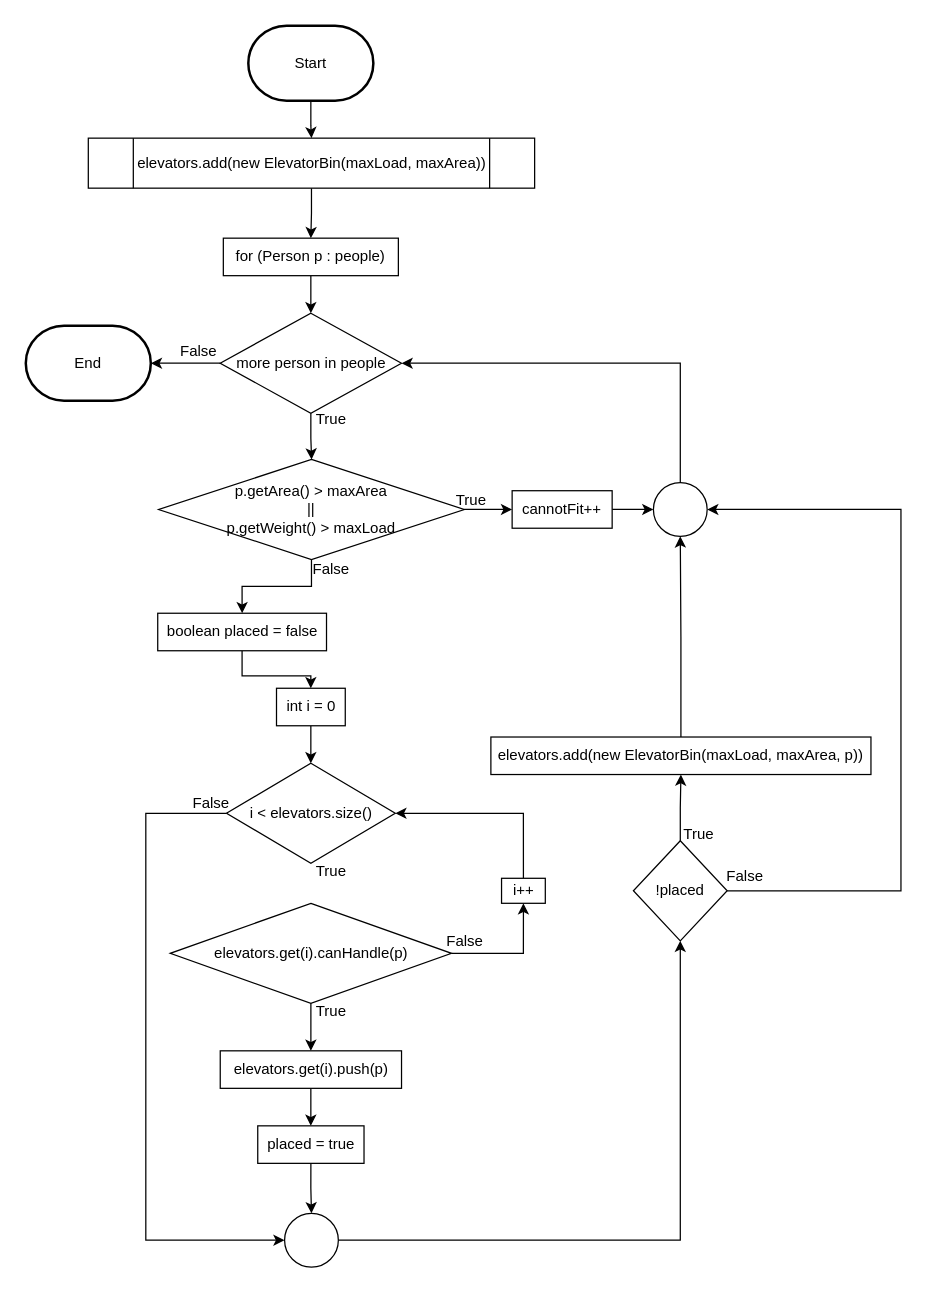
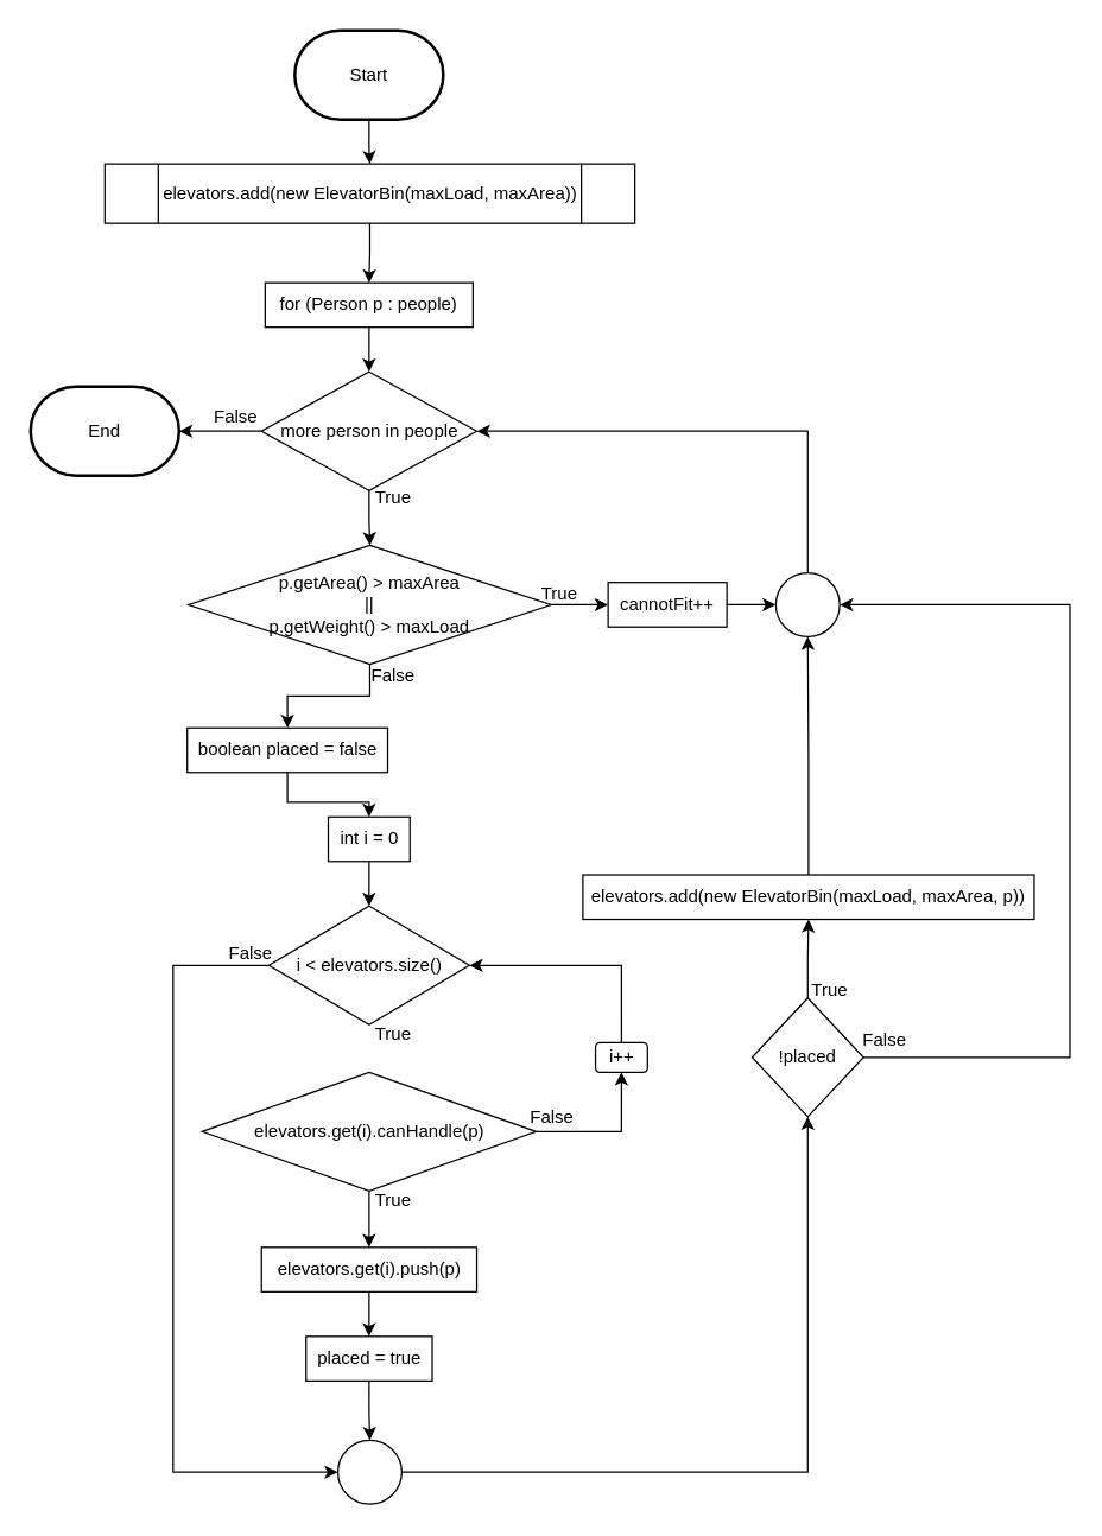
- <mxCell id="25" value="i++" style="rounded=0;whiteSpace=wrap;html=1;" parent="1" vertex="1"><mxGeometry x="400.53" y="702" width="35" height="20" as="geometry" /></mxCell>
+ <mxCell id="25" value="i++" style="whiteSpace=wrap;html=1;rounded=1;" parent="1" vertex="1"><mxGeometry x="400.53" y="702" width="35" height="20" as="geometry" /></mxCell>
